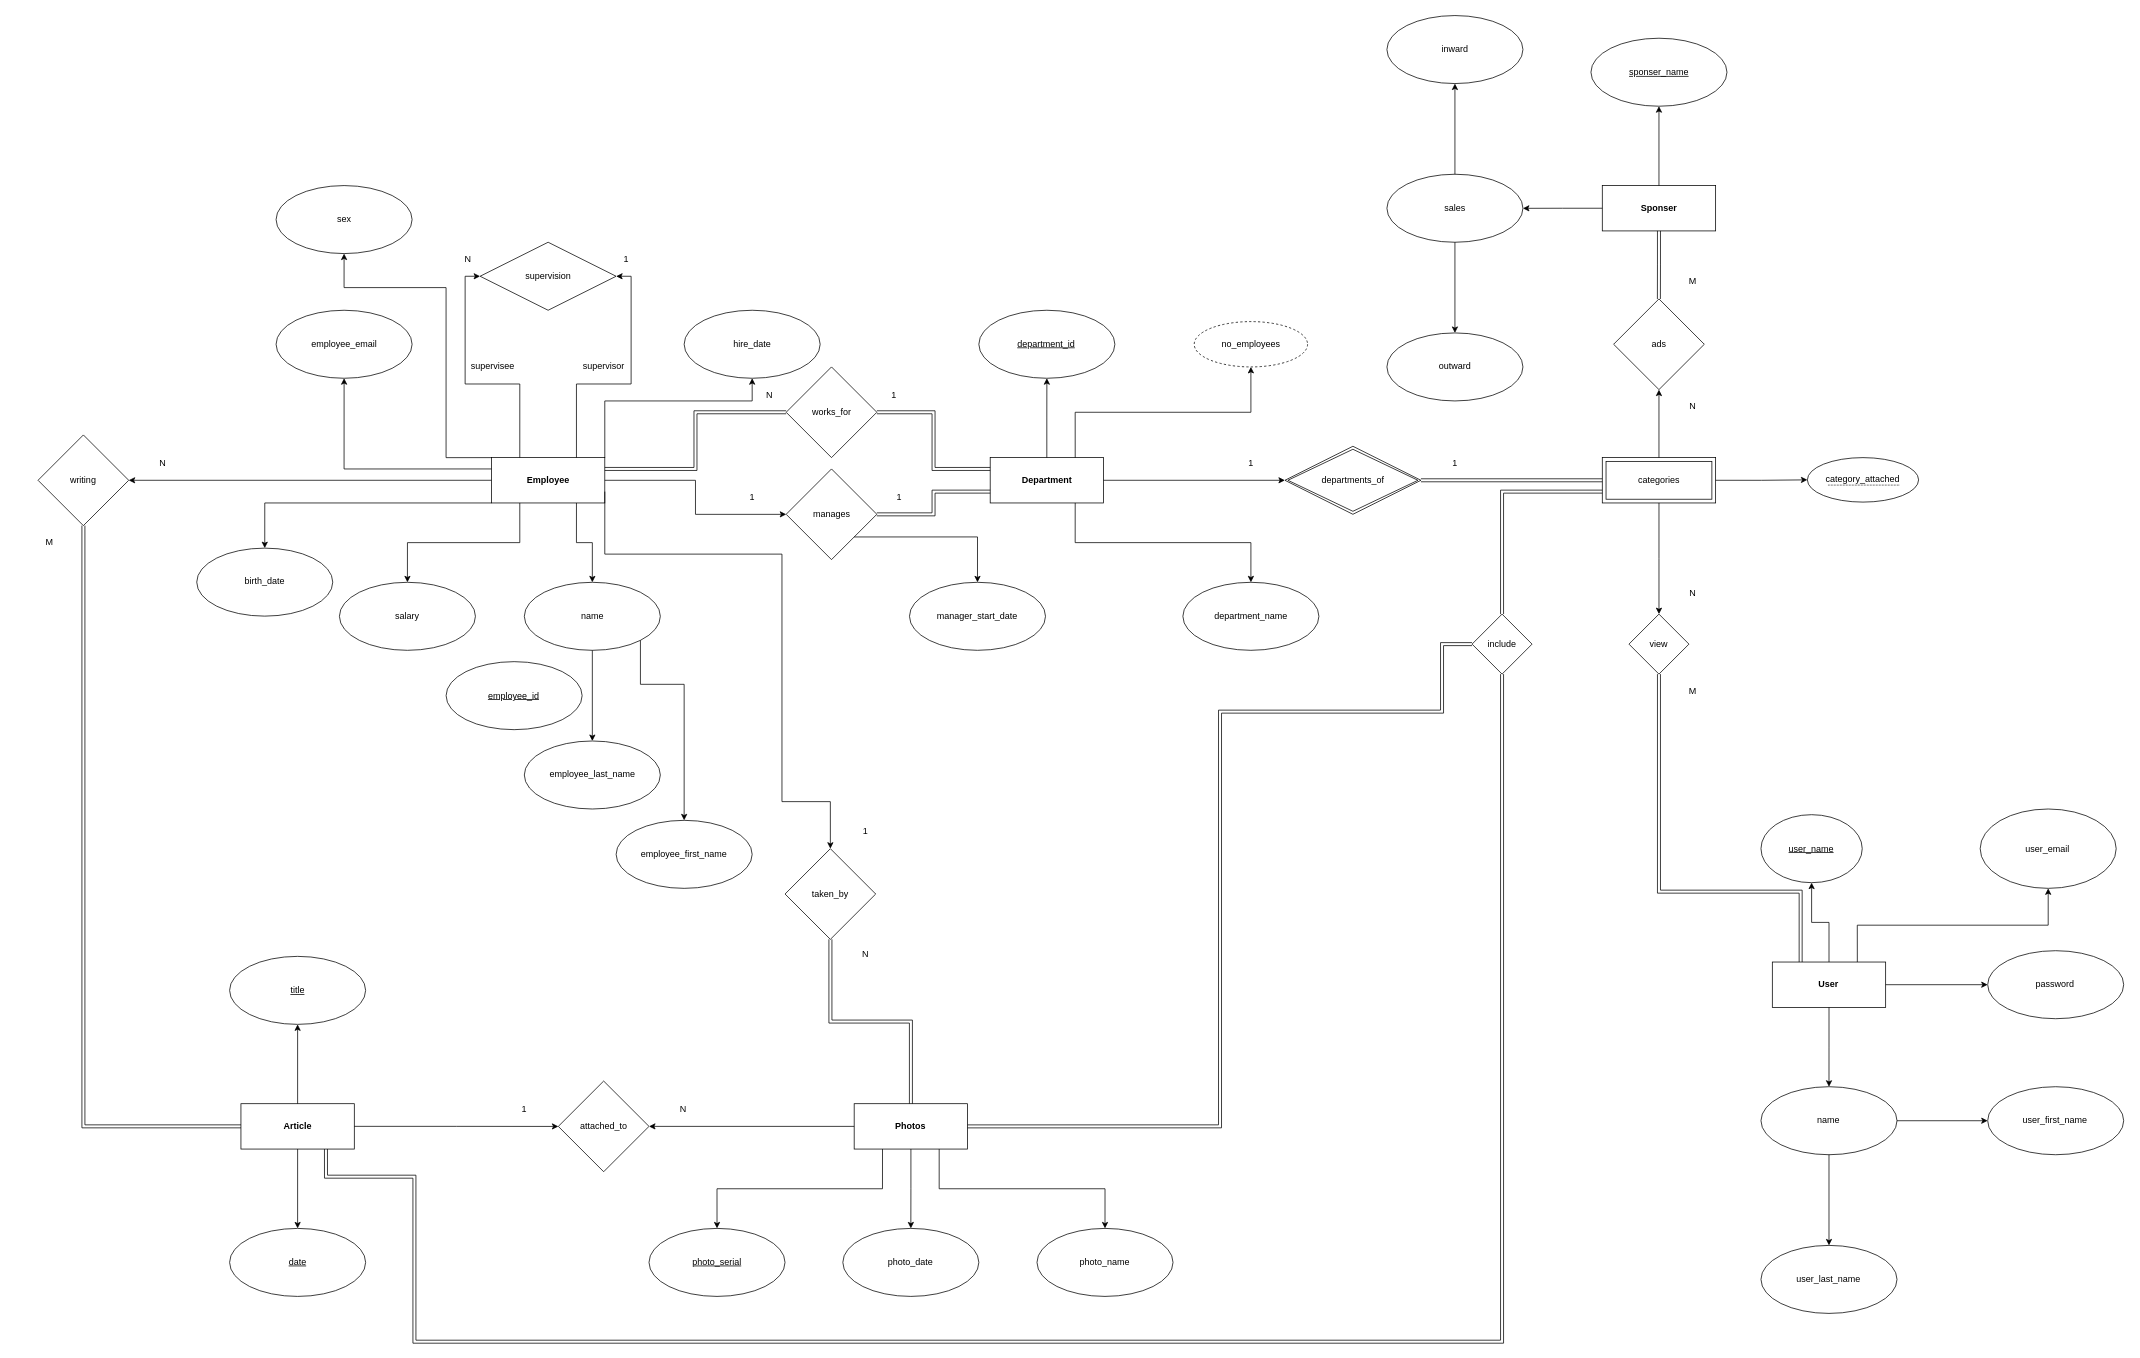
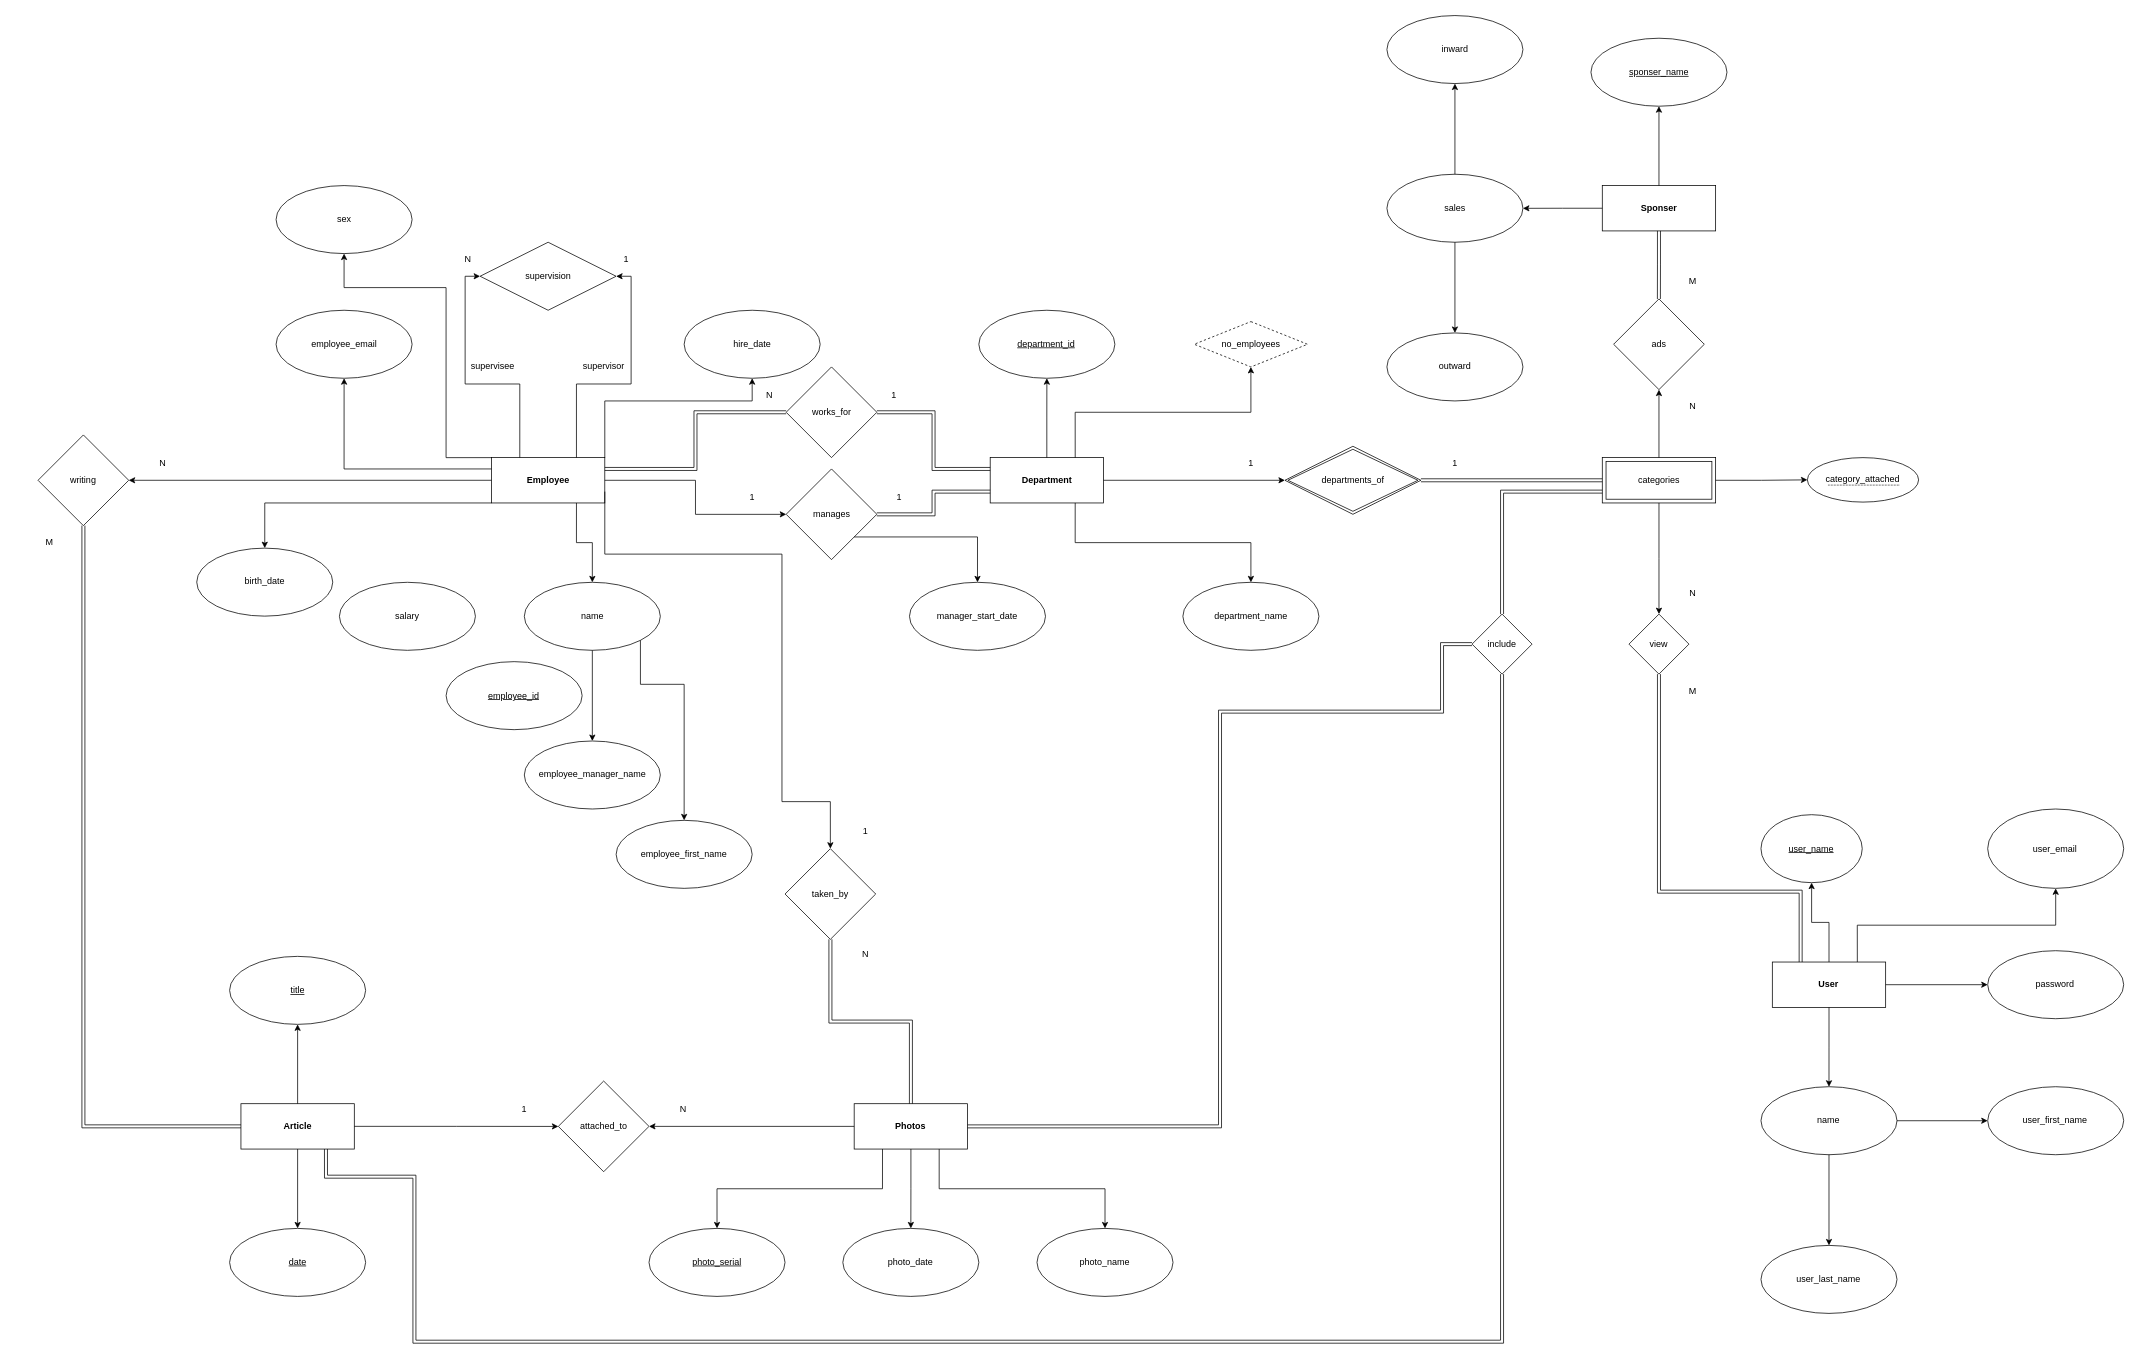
- <mxCell id="62" value="no_employees" style="ellipse;whiteSpace=wrap;html=1;align=center;dashed=1;container=0;" parent="2" vertex="1"><mxGeometry x="1571.613" y="408.016" width="151.117" height="60.447" as="geometry" /></mxCell>
+ <mxCell id="62" value="no_employees" style="rhombus;whiteSpace=wrap;html=1;align=center;dashed=1;container=0;" parent="2" vertex="1"><mxGeometry x="1571.613" y="408.016" width="151.117" height="60.447" as="geometry" /></mxCell>
- <mxCell id="29" style="edgeStyle=orthogonalEdgeStyle;rounded=0;orthogonalLoop=1;jettySize=auto;html=1;exitX=0.25;exitY=1;exitDx=0;exitDy=0;entryX=0.5;entryY=0;entryDx=0;entryDy=0;" parent="2" source="23" target="28" edge="1"><mxGeometry as="geometry" /></mxCell>
- <mxCell id="26" value="employee_last_name" style="ellipse;whiteSpace=wrap;html=1;container=0;" parent="2" vertex="1"><mxGeometry x="678.514" y="967.148" width="181.34" height="90.67" as="geometry" /></mxCell>
+ <mxCell id="26" value="employee_manager_name" style="ellipse;whiteSpace=wrap;html=1;container=0;" parent="2" vertex="1"><mxGeometry x="678.514" y="967.148" width="181.34" height="90.67" as="geometry" /></mxCell>
- <mxCell id="93" value="user_email" style="ellipse;whiteSpace=wrap;html=1;container=0;" parent="2" vertex="1"><mxGeometry x="2619.43" y="1057.819" width="181.34" height="105.782" as="geometry" /></mxCell>
+ <mxCell id="93" value="user_email" style="ellipse;whiteSpace=wrap;html=1;container=0;" parent="2" vertex="1"><mxGeometry x="2629.43" y="1057.819" width="181.34" height="105.782" as="geometry" /></mxCell>
